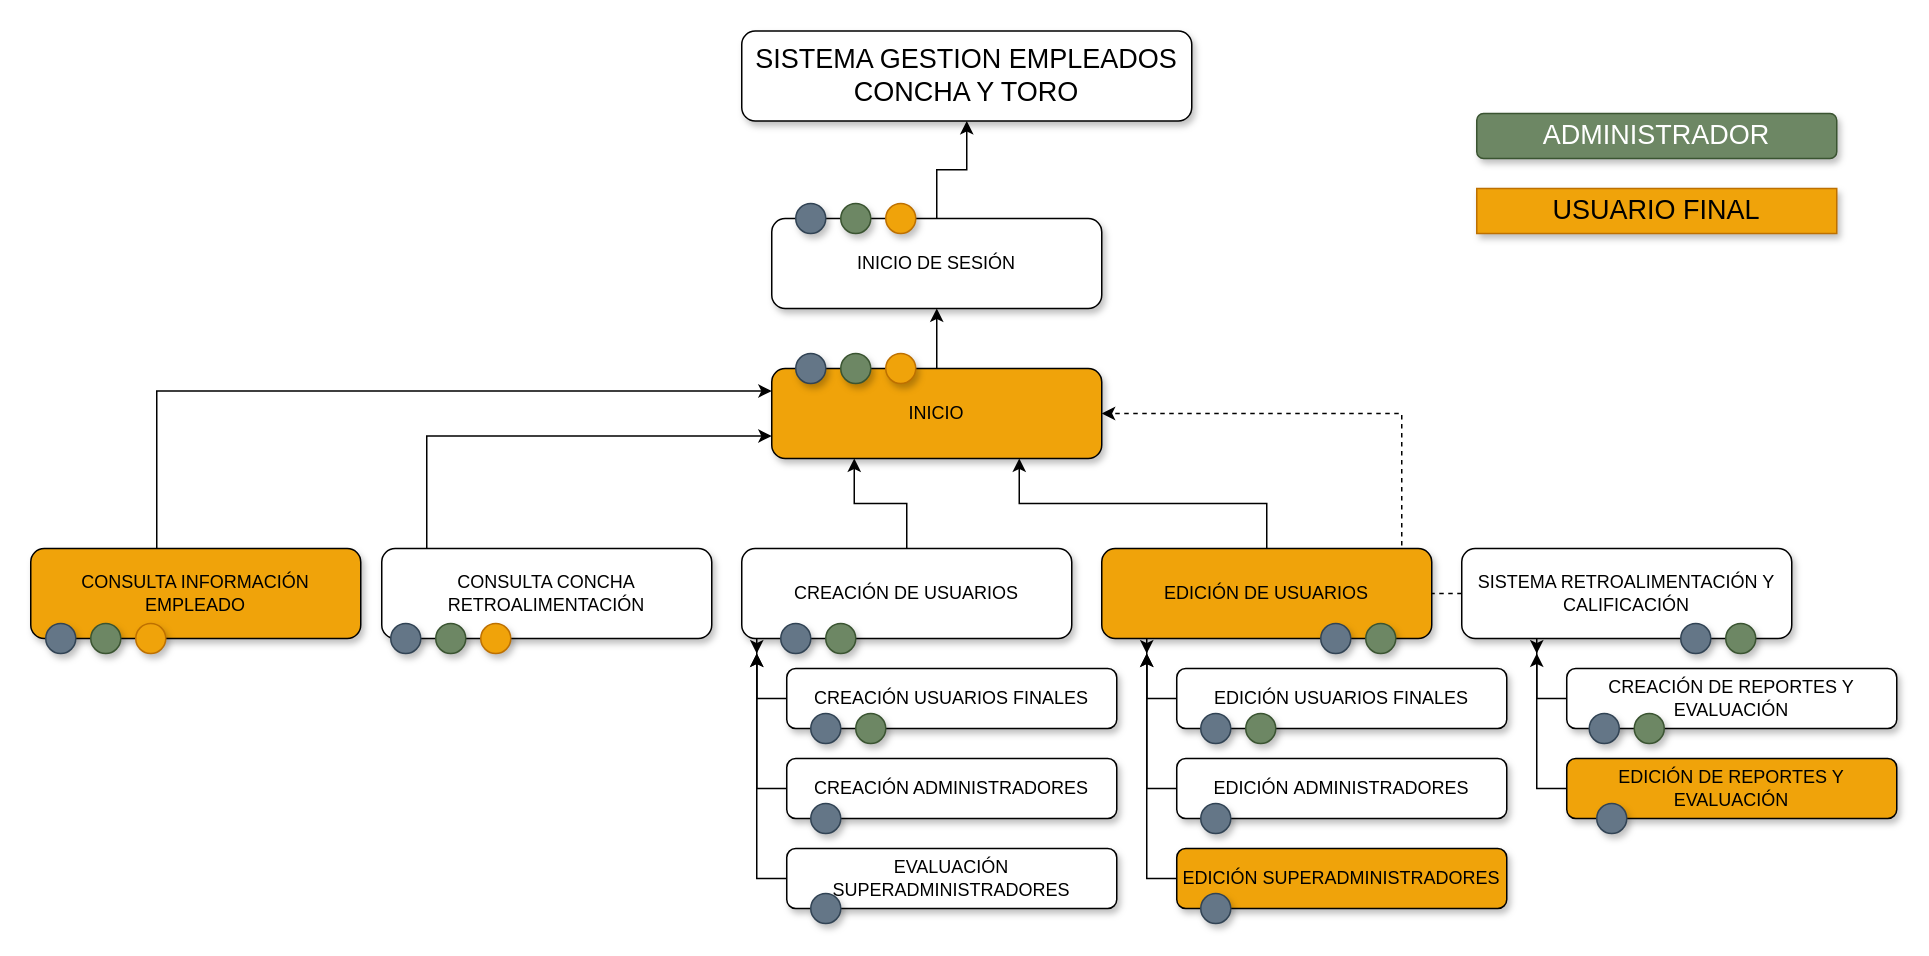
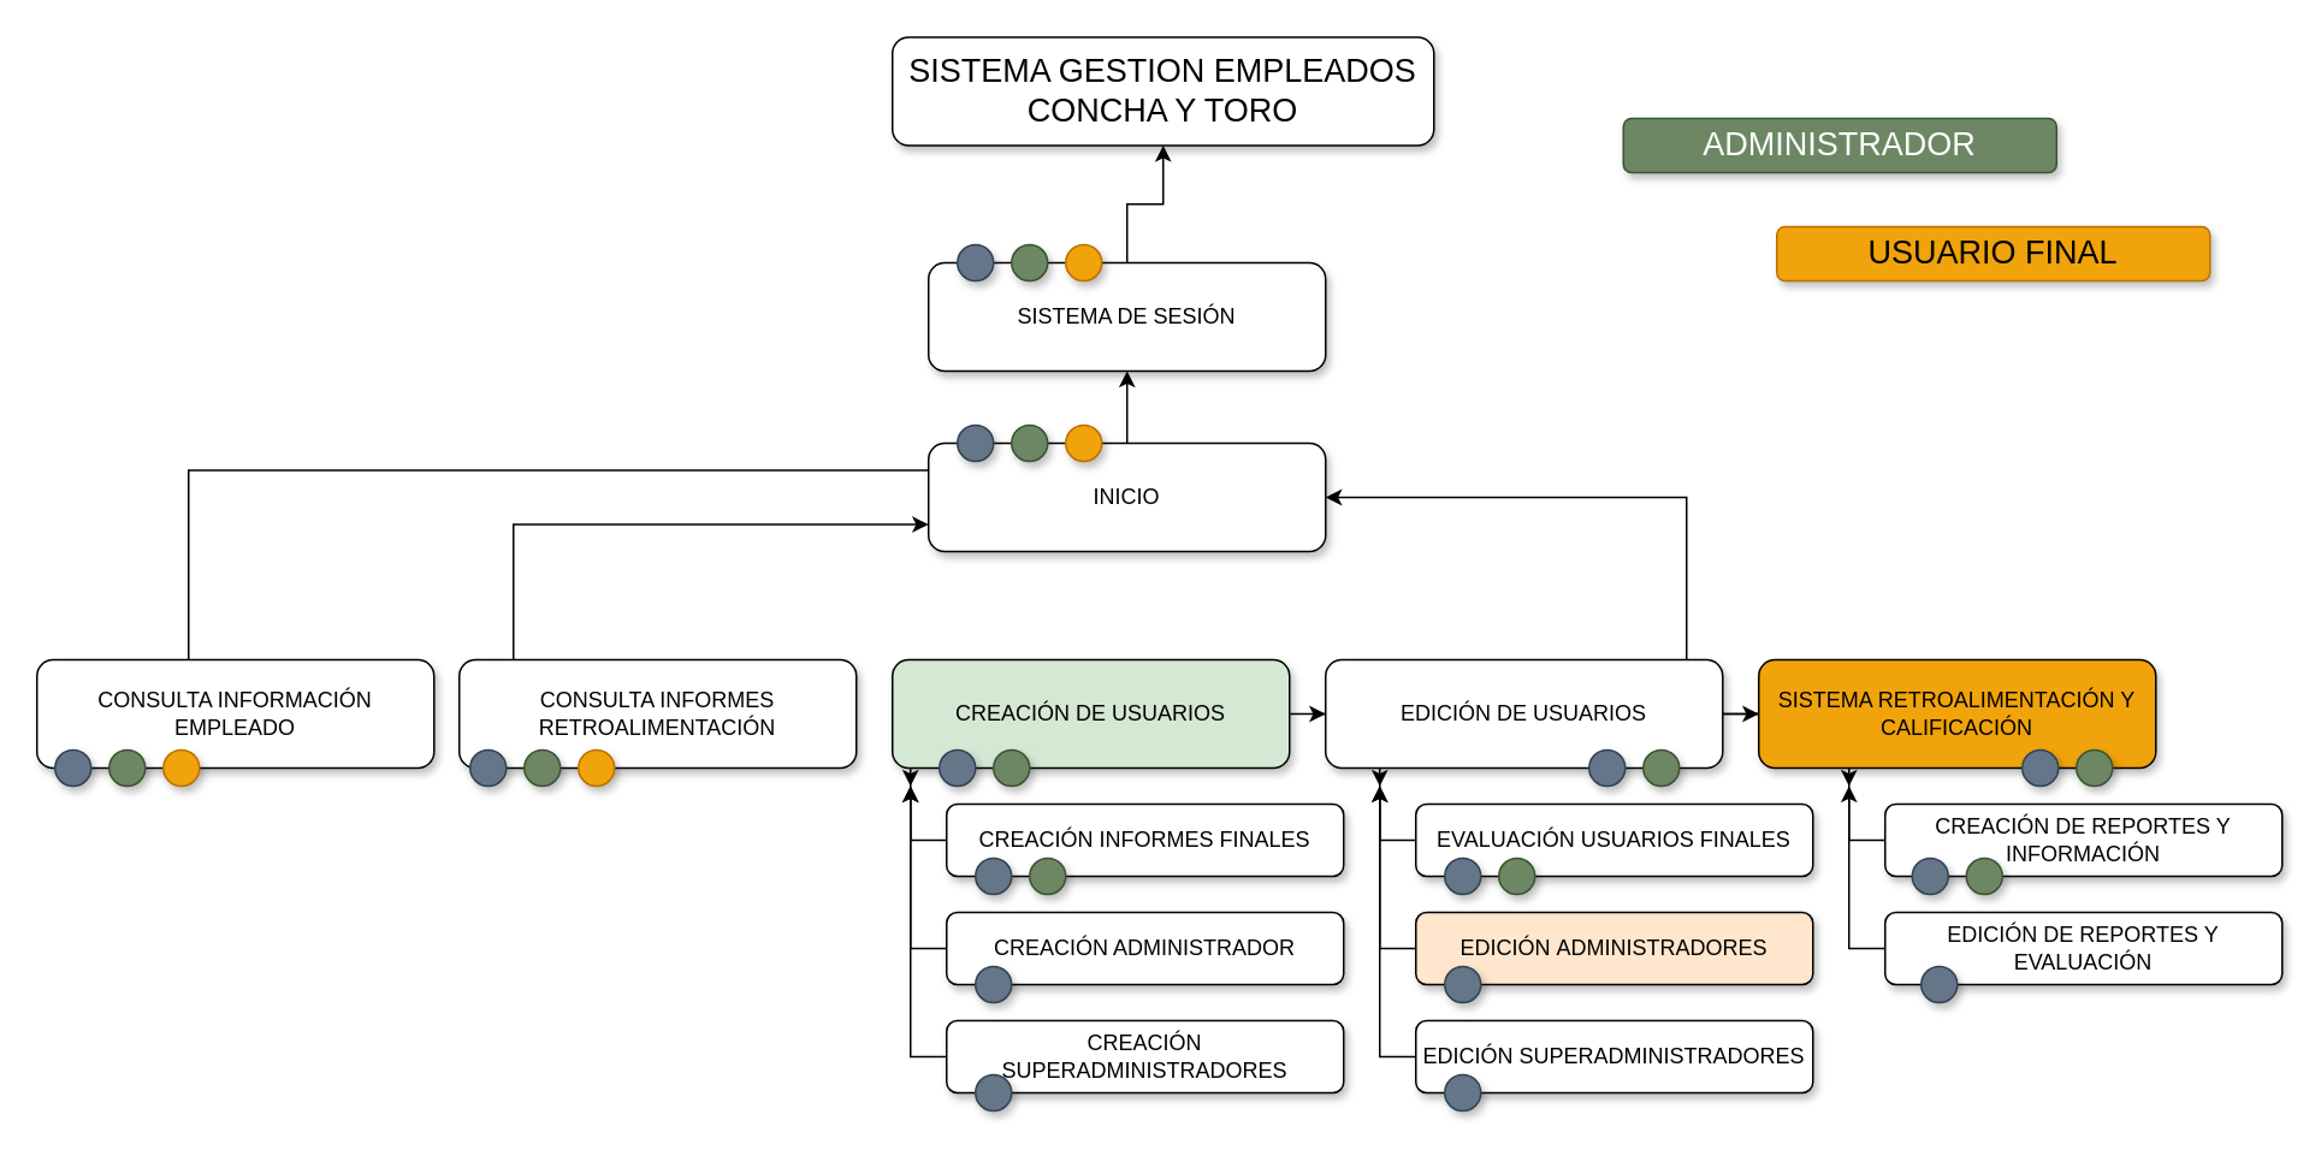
- <mxCell id="29" value="ADMINISTRADOR" style="rounded=1;whiteSpace=wrap;html=1;shadow=1;glass=0;sketch=0;fontSize=18;fillColor=#6d8764;strokeColor=#3A5431;fontColor=#ffffff;" vertex="1" parent="1"><mxGeometry x="984" y="75" width="240" height="30" as="geometry" /></mxCell>
+ <mxCell id="29" value="ADMINISTRADOR" style="rounded=1;whiteSpace=wrap;html=1;shadow=1;glass=0;sketch=0;fontSize=18;fillColor=#6d8764;strokeColor=#3A5431;fontColor=#ffffff;" vertex="1" parent="1"><mxGeometry x="899" y="65" width="240" height="30" as="geometry" /></mxCell>
- <mxCell id="30" value="USUARIO FINAL" style="whiteSpace=wrap;html=1;shadow=1;glass=0;sketch=0;fontSize=18;fillColor=#f0a30a;strokeColor=#BD7000;fontColor=#000000;rounded=0;" vertex="1" parent="1"><mxGeometry x="984" y="125" width="240" height="30" as="geometry" /></mxCell>
+ <mxCell id="30" value="USUARIO FINAL" style="rounded=1;whiteSpace=wrap;html=1;shadow=1;glass=0;sketch=0;fontSize=18;fillColor=#f0a30a;strokeColor=#BD7000;fontColor=#000000;" vertex="1" parent="1"><mxGeometry x="984" y="125" width="240" height="30" as="geometry" /></mxCell>
- <mxCell id="4" value="INICIO DE SESIÓN" style="rounded=1;whiteSpace=wrap;html=1;shadow=1;" vertex="1" parent="1"><mxGeometry x="514" y="145" width="220" height="60" as="geometry" /></mxCell>
+ <mxCell id="4" value="SISTEMA DE SESIÓN" style="rounded=1;whiteSpace=wrap;html=1;shadow=1;" vertex="1" parent="1"><mxGeometry x="514" y="145" width="220" height="60" as="geometry" /></mxCell>
- <mxCell id="9" style="edgeStyle=orthogonalEdgeStyle;rounded=0;orthogonalLoop=1;jettySize=auto;html=1;entryX=0;entryY=0.25;entryDx=0;entryDy=0;" edge="1" parent="1" source="10" target="6"><mxGeometry relative="1" as="geometry"><Array as="points"><mxPoint x="104" y="260" /></Array></mxGeometry></mxCell>
+ <mxCell id="9" style="edgeStyle=orthogonalEdgeStyle;rounded=0;orthogonalLoop=1;jettySize=auto;html=1;entryX=0;entryY=0.25;entryDx=0;entryDy=0;endArrow=none;" edge="1" parent="1" source="10" target="6"><mxGeometry relative="1" as="geometry"><Array as="points"><mxPoint x="104" y="260" /></Array></mxGeometry></mxCell>
- <mxCell id="6" value="INICIO" style="rounded=1;whiteSpace=wrap;html=1;shadow=1;fillColor=#f0a30a;" vertex="1" parent="1"><mxGeometry x="514" y="245" width="220" height="60" as="geometry" /></mxCell>
+ <mxCell id="6" value="INICIO" style="rounded=1;whiteSpace=wrap;html=1;shadow=1;" vertex="1" parent="1"><mxGeometry x="514" y="245" width="220" height="60" as="geometry" /></mxCell>
- <mxCell id="7" style="edgeStyle=orthogonalEdgeStyle;rounded=0;orthogonalLoop=1;jettySize=auto;html=1;entryX=1;entryY=0.5;entryDx=0;entryDy=0;dashed=1;" edge="1" parent="1" source="8" target="6"><mxGeometry relative="1" as="geometry"><Array as="points"><mxPoint x="934" y="275" /></Array></mxGeometry></mxCell>
+ <mxCell id="7" style="edgeStyle=orthogonalEdgeStyle;rounded=0;orthogonalLoop=1;jettySize=auto;html=1;entryX=1;entryY=0.5;entryDx=0;entryDy=0;" edge="1" parent="1" source="8" target="6"><mxGeometry relative="1" as="geometry"><Array as="points"><mxPoint x="934" y="275" /></Array></mxGeometry></mxCell>
- <mxCell id="11" style="edgeStyle=orthogonalEdgeStyle;rounded=0;orthogonalLoop=1;jettySize=auto;html=1;entryX=0.25;entryY=1;entryDx=0;entryDy=0;" edge="1" parent="1" source="12" target="6"><mxGeometry relative="1" as="geometry" /></mxCell>
+ <mxCell id="11" style="edgeStyle=orthogonalEdgeStyle;rounded=0;orthogonalLoop=1;jettySize=auto;html=1;" edge="1" parent="1" source="12" target="14"><mxGeometry relative="1" as="geometry" /></mxCell>
- <mxCell id="13" style="edgeStyle=orthogonalEdgeStyle;rounded=0;orthogonalLoop=1;jettySize=auto;html=1;entryX=0.75;entryY=1;entryDx=0;entryDy=0;" edge="1" parent="1" source="14" target="6"><mxGeometry relative="1" as="geometry" /></mxCell>
+ <mxCell id="13" style="edgeStyle=orthogonalEdgeStyle;rounded=0;orthogonalLoop=1;jettySize=auto;html=1;" edge="1" parent="1" source="14" target="8"><mxGeometry relative="1" as="geometry" /></mxCell>
- <mxCell id="10" value="CONSULTA INFORMACIÓN EMPLEADO" style="rounded=1;whiteSpace=wrap;html=1;shadow=1;fillColor=#f0a30a;" vertex="1" parent="1"><mxGeometry x="20" y="365" width="220" height="60" as="geometry" /></mxCell>
+ <mxCell id="10" value="CONSULTA INFORMACIÓN EMPLEADO" style="rounded=1;whiteSpace=wrap;html=1;shadow=1;" vertex="1" parent="1"><mxGeometry x="20" y="365" width="220" height="60" as="geometry" /></mxCell>
- <mxCell id="16" value="CONSULTA CONCHA RETROALIMENTACIÓN" style="rounded=1;whiteSpace=wrap;html=1;shadow=1;" vertex="1" parent="1"><mxGeometry x="254" y="365" width="220" height="60" as="geometry" /></mxCell>
+ <mxCell id="16" value="CONSULTA INFORMES RETROALIMENTACIÓN" style="rounded=1;whiteSpace=wrap;html=1;shadow=1;" vertex="1" parent="1"><mxGeometry x="254" y="365" width="220" height="60" as="geometry" /></mxCell>
- <mxCell id="12" value="CREACIÓN DE USUARIOS" style="rounded=1;whiteSpace=wrap;html=1;shadow=1;gradientDirection=east;" vertex="1" parent="1"><mxGeometry x="494" y="365" width="220" height="60" as="geometry" /></mxCell>
+ <mxCell id="12" value="CREACIÓN DE USUARIOS" style="rounded=1;whiteSpace=wrap;html=1;shadow=1;gradientDirection=east;fillColor=#d5e8d4;" vertex="1" parent="1"><mxGeometry x="494" y="365" width="220" height="60" as="geometry" /></mxCell>
- <mxCell id="14" value="EDICIÓN DE USUARIOS" style="rounded=1;whiteSpace=wrap;html=1;shadow=1;gradientDirection=east;fillColor=#f0a30a;" vertex="1" parent="1"><mxGeometry x="734" y="365" width="220" height="60" as="geometry" /></mxCell>
+ <mxCell id="14" value="EDICIÓN DE USUARIOS" style="rounded=1;whiteSpace=wrap;html=1;shadow=1;gradientDirection=east;" vertex="1" parent="1"><mxGeometry x="734" y="365" width="220" height="60" as="geometry" /></mxCell>
- <mxCell id="8" value="SISTEMA RETROALIMENTACIÓN Y CALIFICACIÓN" style="rounded=1;whiteSpace=wrap;html=1;shadow=1;" vertex="1" parent="1"><mxGeometry x="974" y="365" width="220" height="60" as="geometry" /></mxCell>
+ <mxCell id="8" value="SISTEMA RETROALIMENTACIÓN Y CALIFICACIÓN" style="rounded=1;whiteSpace=wrap;html=1;shadow=1;fillColor=#f0a30a;" vertex="1" parent="1"><mxGeometry x="974" y="365" width="220" height="60" as="geometry" /></mxCell>
- <mxCell id="18" value="CREACIÓN USUARIOS FINALES" style="rounded=1;whiteSpace=wrap;html=1;shadow=1;gradientDirection=east;" vertex="1" parent="1"><mxGeometry x="524" y="445" width="220" height="40" as="geometry" /></mxCell>
+ <mxCell id="18" value="CREACIÓN INFORMES FINALES" style="rounded=1;whiteSpace=wrap;html=1;shadow=1;gradientDirection=east;" vertex="1" parent="1"><mxGeometry x="524" y="445" width="220" height="40" as="geometry" /></mxCell>
- <mxCell id="24" value="EDICIÓN USUARIOS FINALES" style="rounded=1;whiteSpace=wrap;html=1;shadow=1;gradientDirection=east;" vertex="1" parent="1"><mxGeometry x="784" y="445" width="220" height="40" as="geometry" /></mxCell>
+ <mxCell id="24" value="EVALUACIÓN USUARIOS FINALES" style="rounded=1;whiteSpace=wrap;html=1;shadow=1;gradientDirection=east;" vertex="1" parent="1"><mxGeometry x="784" y="445" width="220" height="40" as="geometry" /></mxCell>
- <mxCell id="32" value="CREACIÓN DE REPORTES Y EVALUACIÓN" style="rounded=1;whiteSpace=wrap;html=1;shadow=1;gradientDirection=east;" vertex="1" parent="1"><mxGeometry x="1044" y="445" width="220" height="40" as="geometry" /></mxCell>
+ <mxCell id="32" value="CREACIÓN DE REPORTES Y INFORMACIÓN" style="rounded=1;whiteSpace=wrap;html=1;shadow=1;gradientDirection=east;" vertex="1" parent="1"><mxGeometry x="1044" y="445" width="220" height="40" as="geometry" /></mxCell>
- <mxCell id="20" value="CREACIÓN ADMINISTRADORES" style="rounded=1;whiteSpace=wrap;html=1;shadow=1;" vertex="1" parent="1"><mxGeometry x="524" y="505" width="220" height="40" as="geometry" /></mxCell>
+ <mxCell id="20" value="CREACIÓN ADMINISTRADOR" style="rounded=1;whiteSpace=wrap;html=1;shadow=1;" vertex="1" parent="1"><mxGeometry x="524" y="505" width="220" height="40" as="geometry" /></mxCell>
- <mxCell id="26" value="EDICIÓN&amp;nbsp;ADMINISTRADORES" style="rounded=1;whiteSpace=wrap;html=1;shadow=1;" vertex="1" parent="1"><mxGeometry x="784" y="505" width="220" height="40" as="geometry" /></mxCell>
+ <mxCell id="26" value="EDICIÓN&amp;nbsp;ADMINISTRADORES" style="rounded=1;whiteSpace=wrap;html=1;shadow=1;fillColor=#ffe6cc;" vertex="1" parent="1"><mxGeometry x="784" y="505" width="220" height="40" as="geometry" /></mxCell>
- <mxCell id="34" value="EDICIÓN DE REPORTES Y EVALUACIÓN" style="rounded=1;whiteSpace=wrap;html=1;shadow=1;gradientDirection=east;fillColor=#f0a30a;" vertex="1" parent="1"><mxGeometry x="1044" y="505" width="220" height="40" as="geometry" /></mxCell>
+ <mxCell id="34" value="EDICIÓN DE REPORTES Y EVALUACIÓN" style="rounded=1;whiteSpace=wrap;html=1;shadow=1;gradientDirection=east;" vertex="1" parent="1"><mxGeometry x="1044" y="505" width="220" height="40" as="geometry" /></mxCell>
- <mxCell id="22" value="EVALUACIÓN SUPERADMINISTRADORES" style="rounded=1;whiteSpace=wrap;html=1;shadow=1;" vertex="1" parent="1"><mxGeometry x="524" y="565" width="220" height="40" as="geometry" /></mxCell>
+ <mxCell id="22" value="CREACIÓN SUPERADMINISTRADORES" style="rounded=1;whiteSpace=wrap;html=1;shadow=1;" vertex="1" parent="1"><mxGeometry x="524" y="565" width="220" height="40" as="geometry" /></mxCell>
- <mxCell id="28" value="EDICIÓN&amp;nbsp;SUPERADMINISTRADORES" style="rounded=1;whiteSpace=wrap;html=1;shadow=1;fillColor=#f0a30a;" vertex="1" parent="1"><mxGeometry x="784" y="565" width="220" height="40" as="geometry" /></mxCell>
+ <mxCell id="28" value="EDICIÓN&amp;nbsp;SUPERADMINISTRADORES" style="rounded=1;whiteSpace=wrap;html=1;shadow=1;" vertex="1" parent="1"><mxGeometry x="784" y="565" width="220" height="40" as="geometry" /></mxCell>
